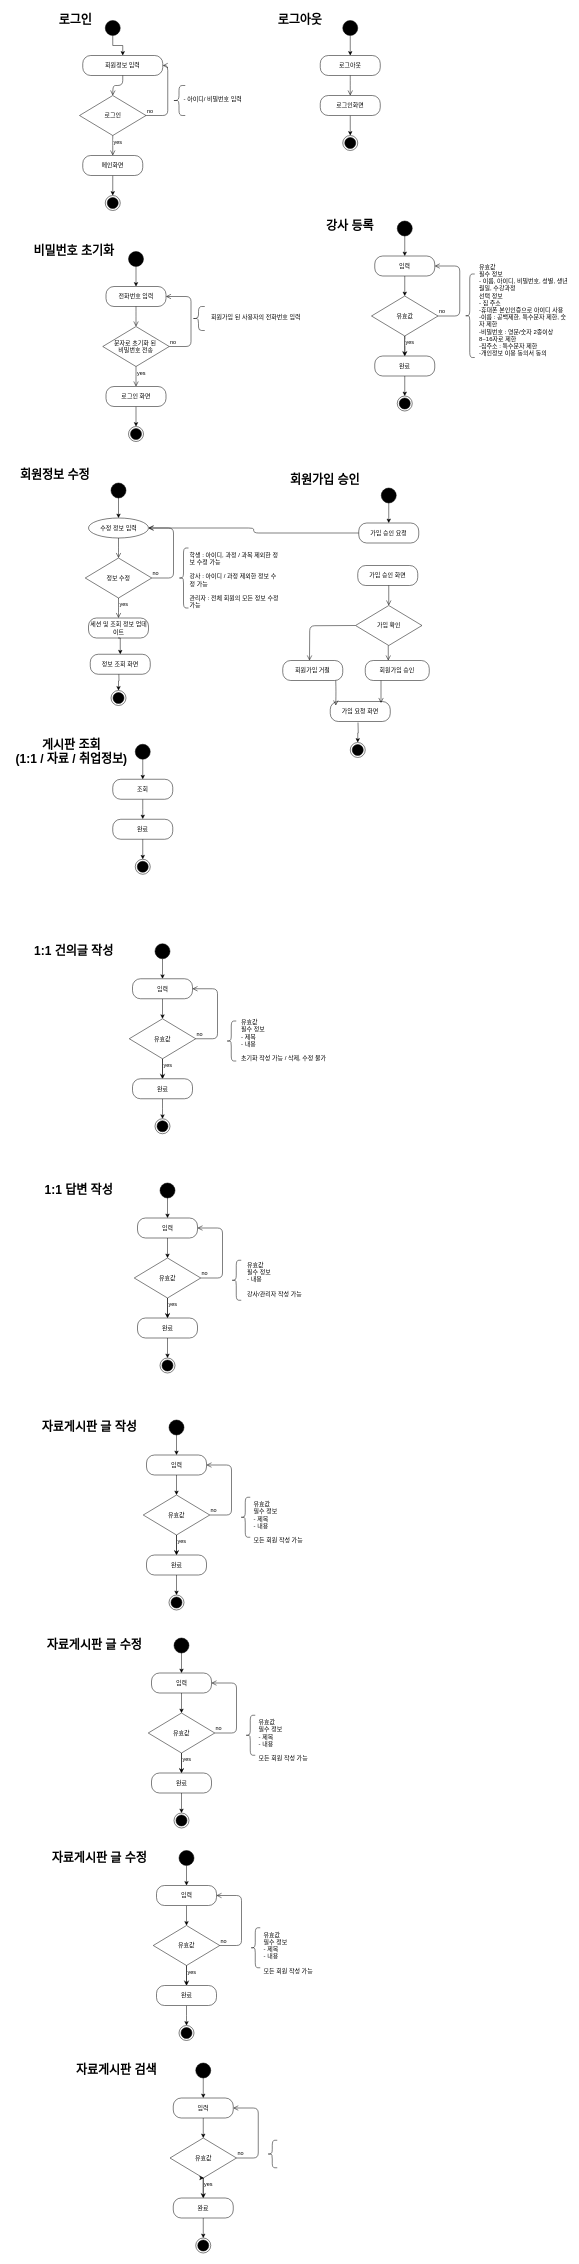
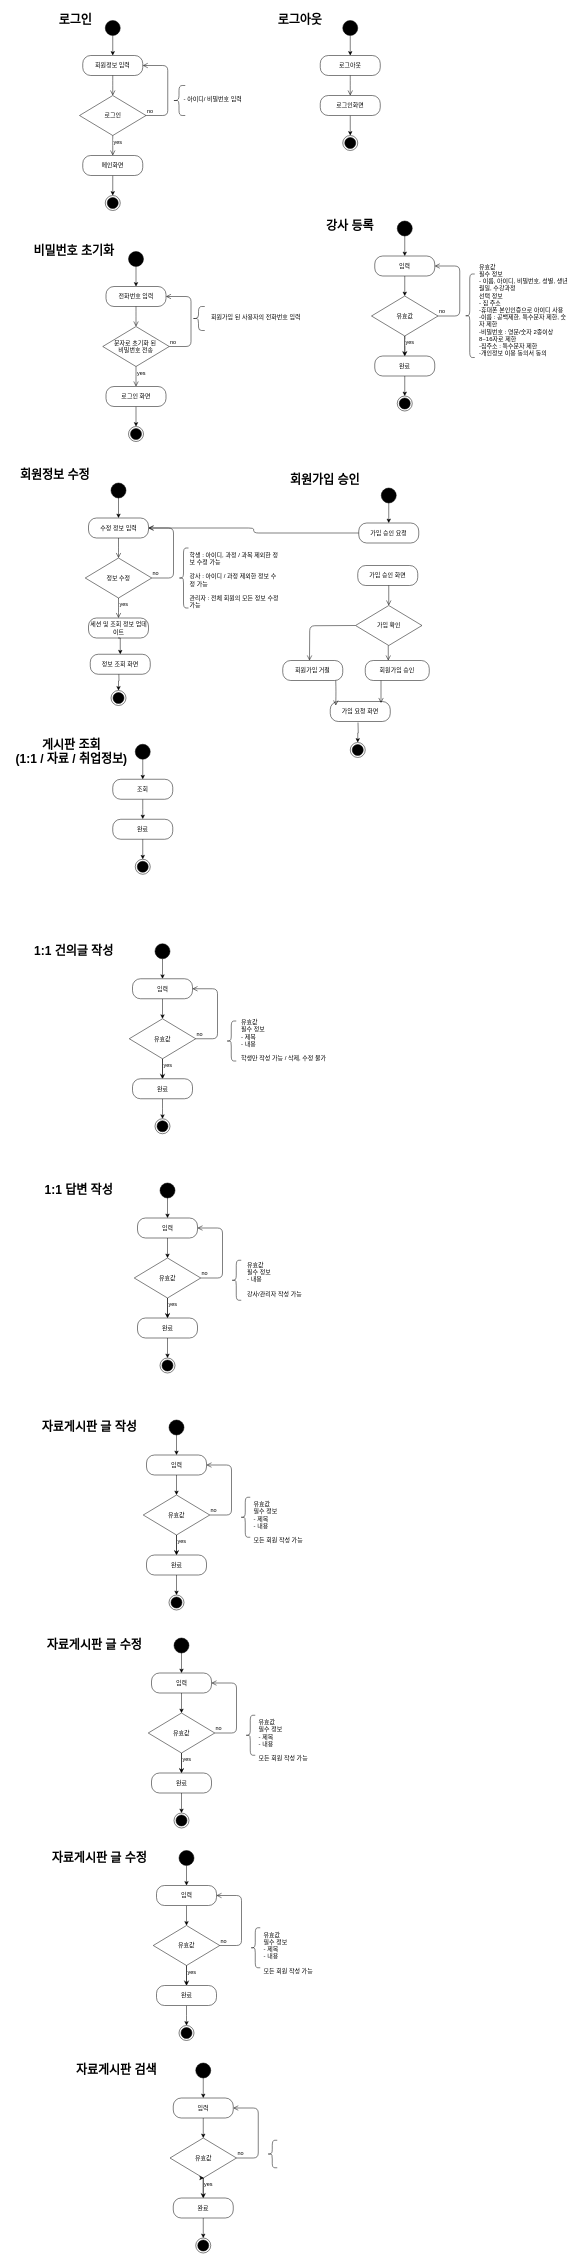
- <mxCell id="8" value="회원정보 입력" style="rounded=1;whiteSpace=wrap;html=1;arcSize=40;fontColor=#000000;fillColor=#FFFFFF;strokeColor=#000000;" parent="1" vertex="1"><mxGeometry x="165" y="110" width="160" height="40" as="geometry" /></mxCell>
+ <mxCell id="8" value="회원정보 입력" style="rounded=1;whiteSpace=wrap;html=1;arcSize=40;fontColor=#000000;fillColor=#FFFFFF;strokeColor=#000000;" parent="1" vertex="1"><mxGeometry x="165" y="110" width="120" height="40" as="geometry" /></mxCell>
- <mxCell id="42" value="수정 정보 입력" style="ellipse;whiteSpace=wrap;html=1;arcSize=40;fontColor=#000000;fillColor=#FFFFFF;strokeColor=#000000;" parent="1" vertex="1"><mxGeometry x="176.5" y="1035" width="120" height="40" as="geometry" /></mxCell>
+ <mxCell id="42" value="수정 정보 입력" style="rounded=1;whiteSpace=wrap;html=1;arcSize=40;fontColor=#000000;fillColor=#FFFFFF;strokeColor=#000000;" parent="1" vertex="1"><mxGeometry x="176.5" y="1035" width="120" height="40" as="geometry" /></mxCell>
- <mxCell id="73" value="&lt;div style=&quot;text-align: left&quot;&gt;유효값&lt;/div&gt;&lt;div style=&quot;text-align: left&quot;&gt;필수 정보&lt;/div&gt;&lt;div style=&quot;text-align: left&quot;&gt;- 제목&lt;/div&gt;&lt;div style=&quot;text-align: left&quot;&gt;- 내용&amp;nbsp;&lt;/div&gt;&lt;div style=&quot;text-align: left&quot;&gt;&lt;br&gt;&lt;/div&gt;&lt;div style=&quot;text-align: left&quot;&gt;초기화 작성 가능 / 삭제, 수정 불가&lt;/div&gt;&lt;div style=&quot;text-align: left&quot;&gt;&lt;br&gt;&lt;/div&gt;" style="text;html=1;strokeColor=none;fillColor=none;align=left;verticalAlign=top;whiteSpace=wrap;rounded=0;horizontal=1;" parent="1" vertex="1"><mxGeometry x="480.206" y="2030" width="180" height="120" as="geometry" /></mxCell>
+ <mxCell id="73" value="&lt;div style=&quot;text-align: left&quot;&gt;유효값&lt;/div&gt;&lt;div style=&quot;text-align: left&quot;&gt;필수 정보&lt;/div&gt;&lt;div style=&quot;text-align: left&quot;&gt;- 제목&lt;/div&gt;&lt;div style=&quot;text-align: left&quot;&gt;- 내용&amp;nbsp;&lt;/div&gt;&lt;div style=&quot;text-align: left&quot;&gt;&lt;br&gt;&lt;/div&gt;&lt;div style=&quot;text-align: left&quot;&gt;학생만 작성 가능 / 삭제, 수정 불가&lt;/div&gt;&lt;div style=&quot;text-align: left&quot;&gt;&lt;br&gt;&lt;/div&gt;" style="text;html=1;strokeColor=none;fillColor=none;align=left;verticalAlign=top;whiteSpace=wrap;rounded=0;horizontal=1;" parent="1" vertex="1"><mxGeometry x="480.206" y="2030" width="180" height="120" as="geometry" /></mxCell>
